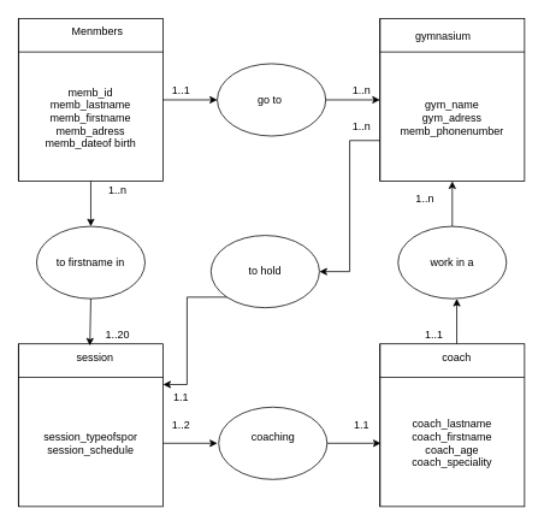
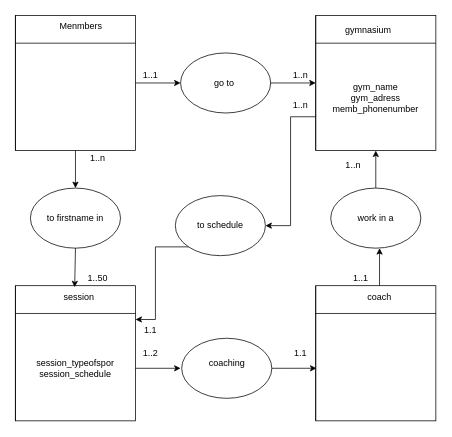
- <mxCell id="8" value="memb_id&lt;br&gt;memb_lastname&lt;br&gt;memb_firstname&lt;br&gt;memb_adress&lt;br&gt;memb_dateof birth" style="text;html=1;strokeColor=none;fillColor=none;align=center;verticalAlign=middle;whiteSpace=wrap;rounded=0;" parent="6" vertex="1"><mxGeometry x="10" y="50" width="140" height="120" as="geometry" /></mxCell>
- <mxCell id="50" value="to hold" style="text;html=1;strokeColor=none;fillColor=none;align=center;verticalAlign=middle;whiteSpace=wrap;rounded=0;" parent="48" vertex="1"><mxGeometry x="10" y="20" width="100" height="40" as="geometry" /></mxCell>
+ <mxCell id="50" value="to schedule" style="text;html=1;strokeColor=none;fillColor=none;align=center;verticalAlign=middle;whiteSpace=wrap;rounded=0;" parent="48" vertex="1"><mxGeometry x="10" y="20" width="100" height="40" as="geometry" /></mxCell>
- <mxCell id="26" value="1..20" style="text;html=1;strokeColor=none;fillColor=none;align=center;verticalAlign=middle;whiteSpace=wrap;rounded=0;" parent="1" vertex="1"><mxGeometry x="110" y="360" width="40" height="20" as="geometry" /></mxCell>
+ <mxCell id="26" value="1..50" style="text;html=1;strokeColor=none;fillColor=none;align=center;verticalAlign=middle;whiteSpace=wrap;rounded=0;" parent="1" vertex="1"><mxGeometry x="110" y="360" width="40" height="20" as="geometry" /></mxCell>
- <mxCell id="16" value="coach_lastname&lt;br&gt;coach_firstname&lt;br&gt;coach_age&lt;br&gt;coach_speciality" style="text;html=1;strokeColor=none;fillColor=none;align=center;verticalAlign=middle;whiteSpace=wrap;rounded=0;" parent="14" vertex="1"><mxGeometry x="10" y="50" width="140" height="120" as="geometry" /></mxCell>
